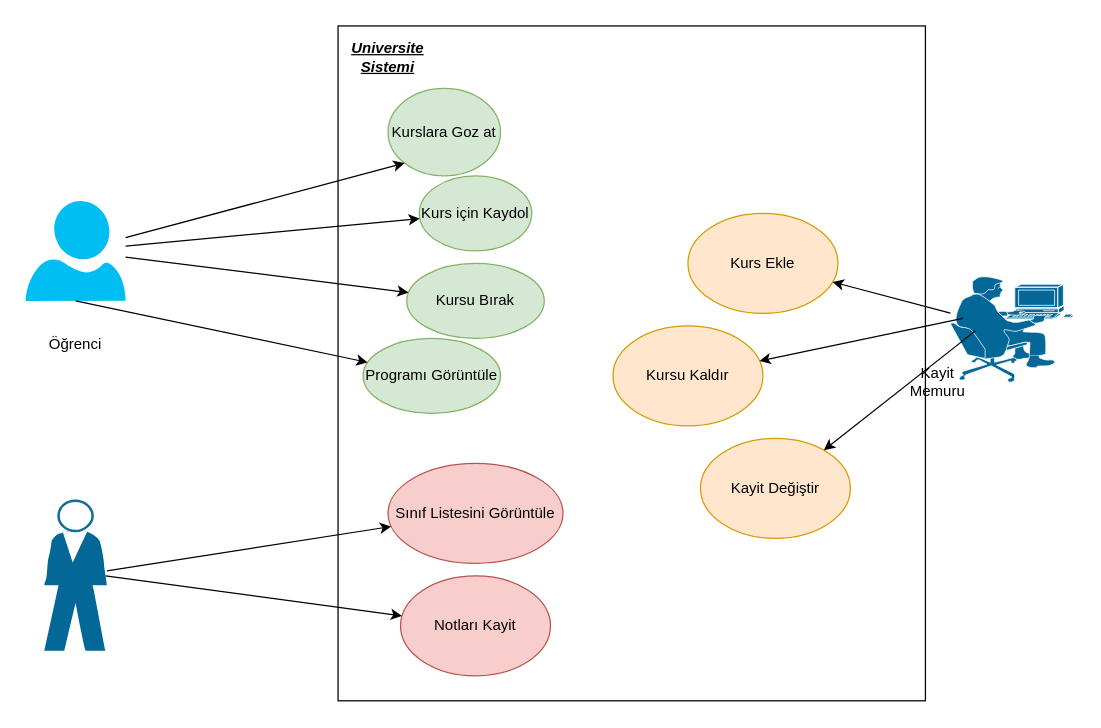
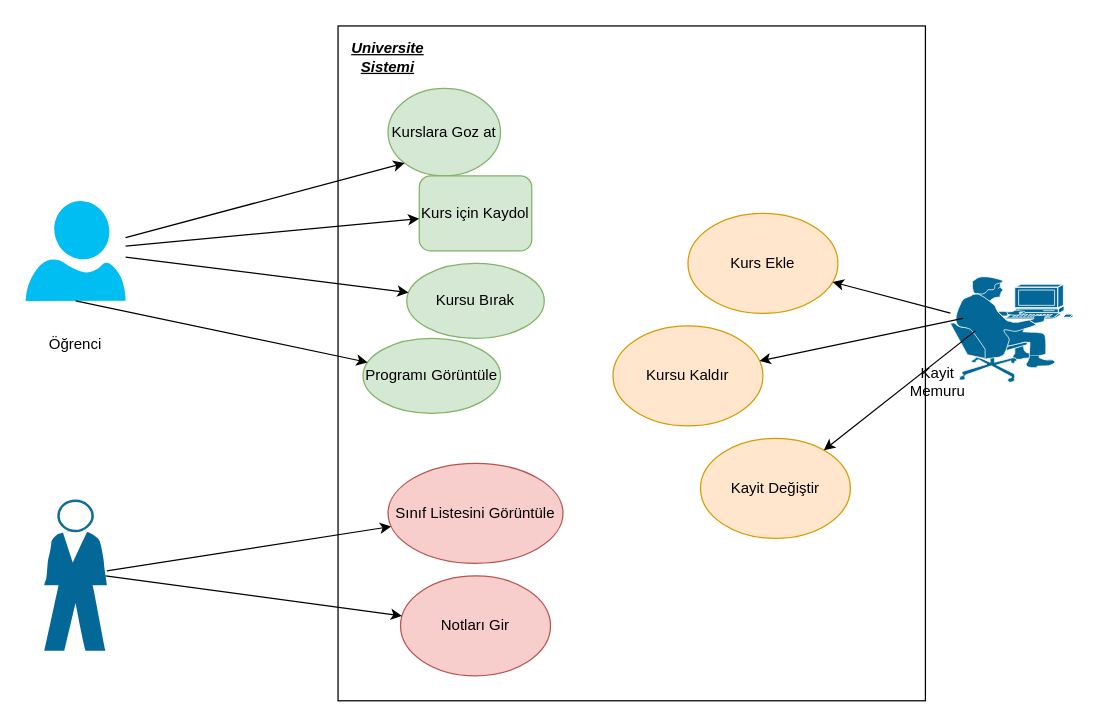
- <mxCell id="4" value="Kurs için Kaydol" style="ellipse;whiteSpace=wrap;html=1;fillColor=#d5e8d4;strokeColor=#82b366;" parent="1" vertex="1"><mxGeometry x="335" y="140" width="90" height="60" as="geometry" /></mxCell>
+ <mxCell id="4" value="Kurs için Kaydol" style="whiteSpace=wrap;html=1;fillColor=#d5e8d4;strokeColor=#82b366;rounded=1;" parent="1" vertex="1"><mxGeometry x="335" y="140" width="90" height="60" as="geometry" /></mxCell>
- <mxCell id="7" value="Notları Kayit" style="ellipse;whiteSpace=wrap;html=1;fillColor=#f8cecc;strokeColor=#b85450;" parent="1" vertex="1"><mxGeometry x="320" y="460" width="120" height="80" as="geometry" /></mxCell>
+ <mxCell id="7" value="Notları Gir" style="ellipse;whiteSpace=wrap;html=1;fillColor=#f8cecc;strokeColor=#b85450;" parent="1" vertex="1"><mxGeometry x="320" y="460" width="120" height="80" as="geometry" /></mxCell>
